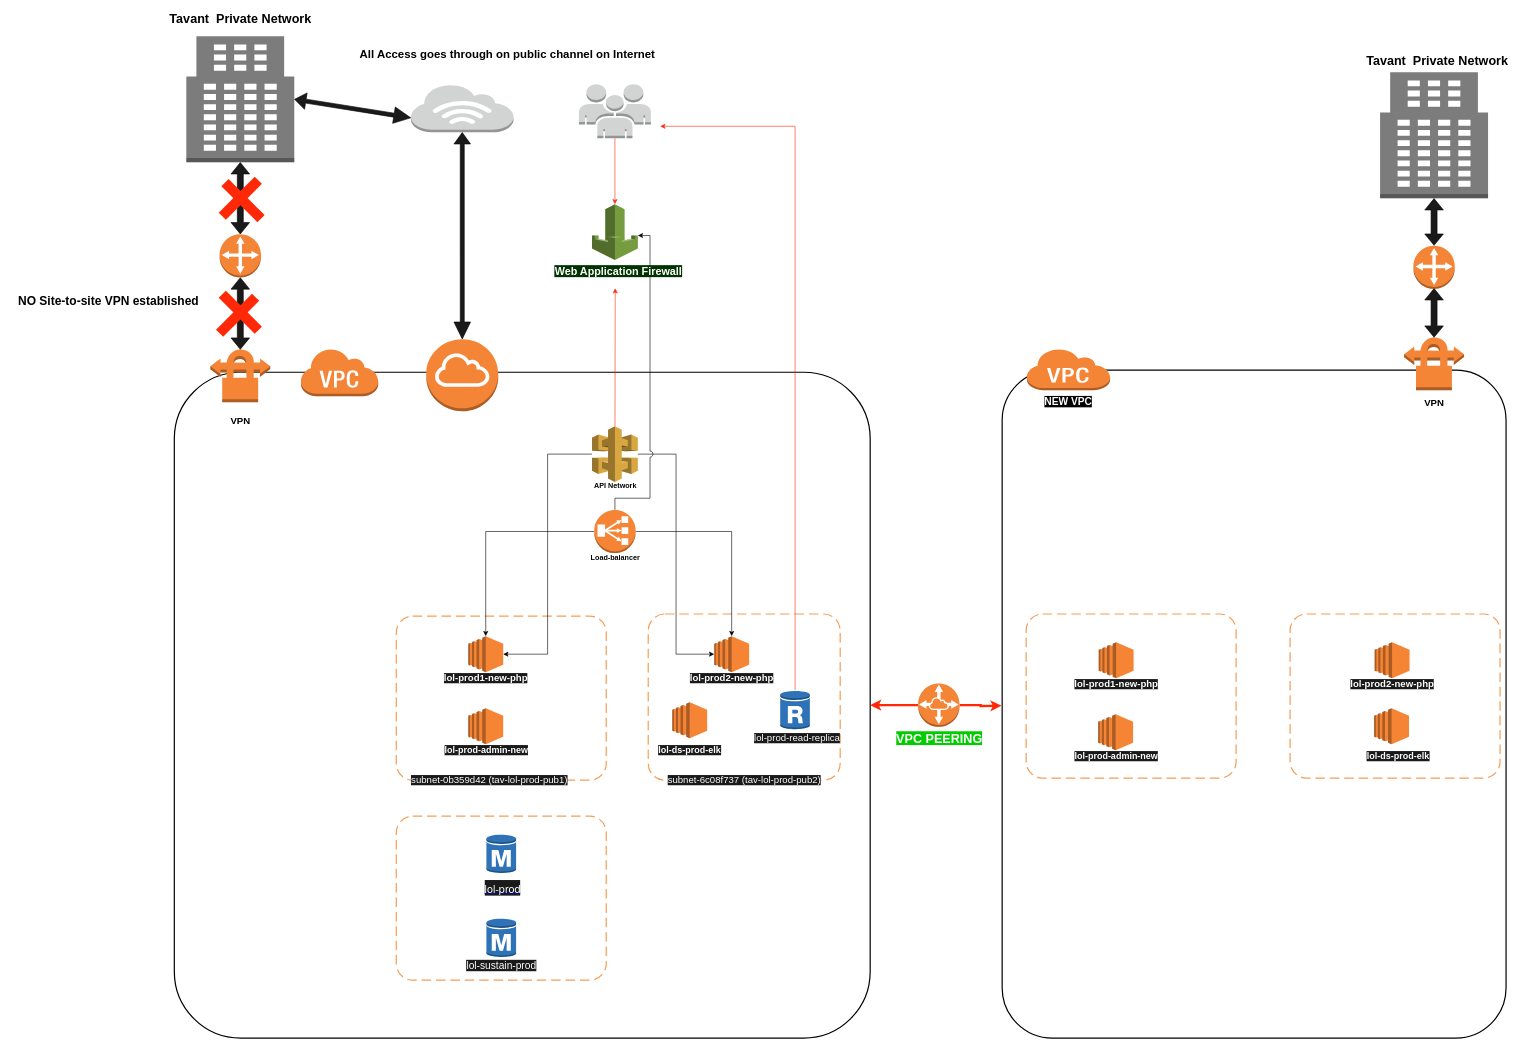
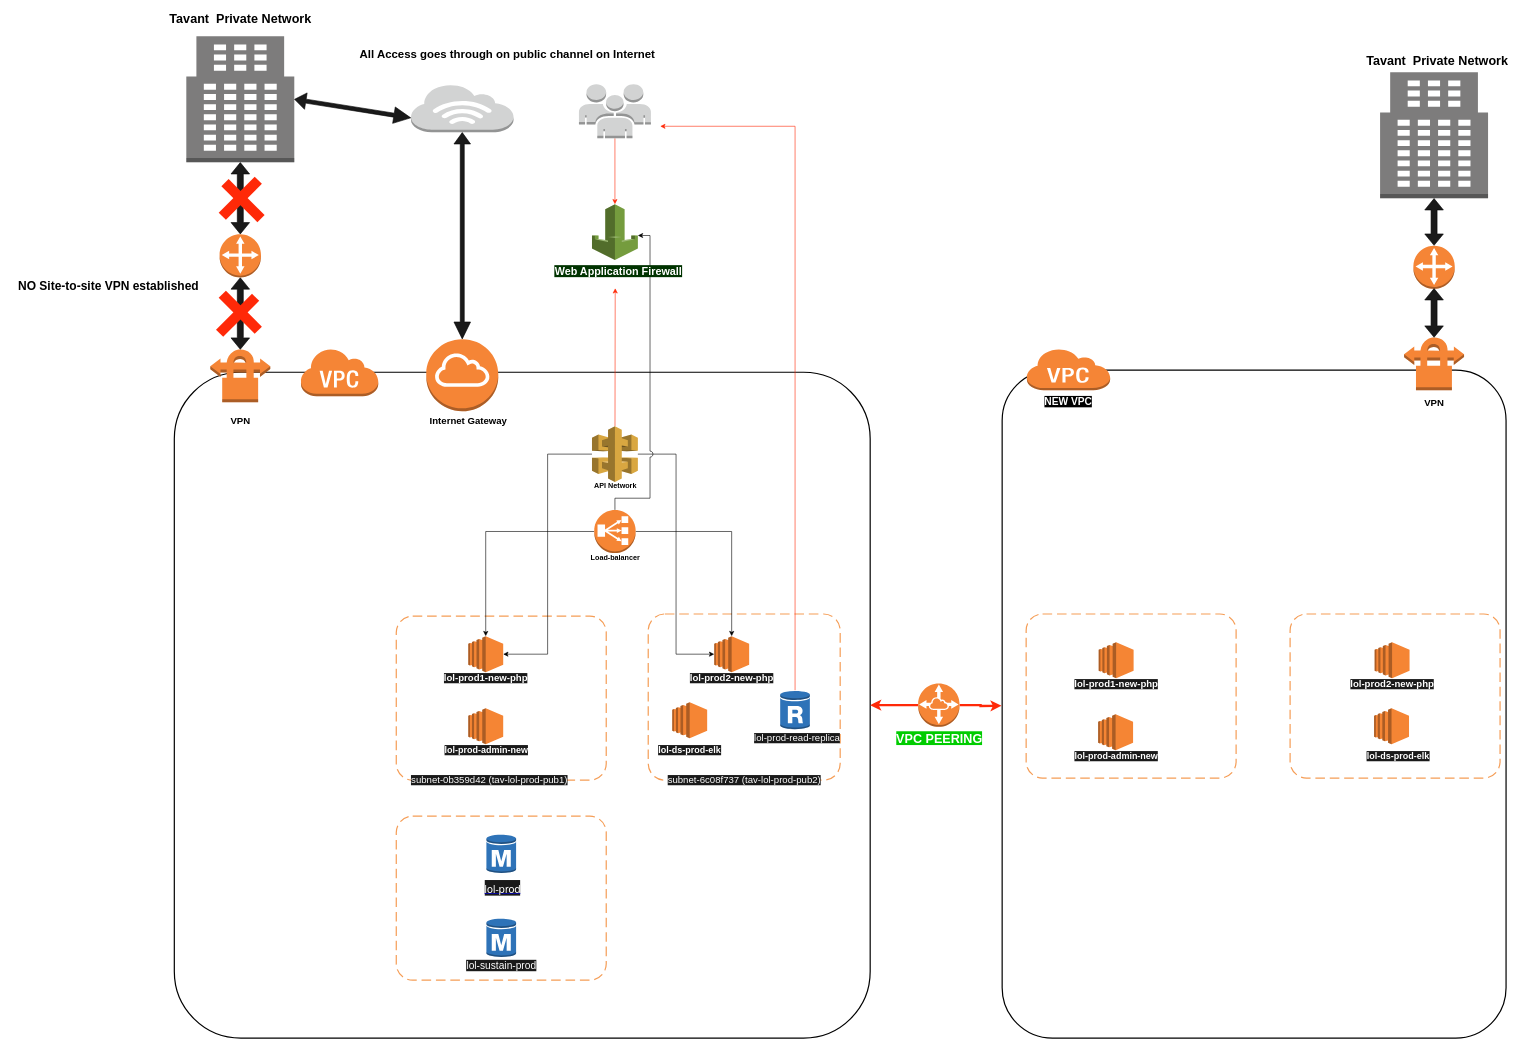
- <mxCell id="42" value="&lt;b&gt;&lt;font style=&quot;font-size: 20px&quot;&gt;NO Site-to-site VPN established&lt;/font&gt;&lt;/b&gt;" style="text;html=1;align=center;verticalAlign=middle;resizable=0;points=[];autosize=1;" vertex="1" parent="1"><mxGeometry x="20" y="490" width="320" height="20" as="geometry" /></mxCell>
+ <mxCell id="42" value="&lt;b&gt;&lt;font style=&quot;font-size: 20px&quot;&gt;NO Site-to-site VPN established&lt;/font&gt;&lt;/b&gt;" style="text;html=1;align=center;verticalAlign=middle;resizable=0;points=[];autosize=1;" vertex="1" parent="1"><mxGeometry x="20" y="465" width="320" height="20" as="geometry" /></mxCell>
+ <mxCell id="44" value="&lt;b&gt;&lt;font style=&quot;font-size: 16px&quot;&gt;Internet Gateway&lt;/font&gt;&lt;/b&gt;" style="text;html=1;align=center;verticalAlign=middle;resizable=0;points=[];autosize=1;" vertex="1" parent="1"><mxGeometry x="710" y="690" width="140" height="20" as="geometry" /></mxCell>
